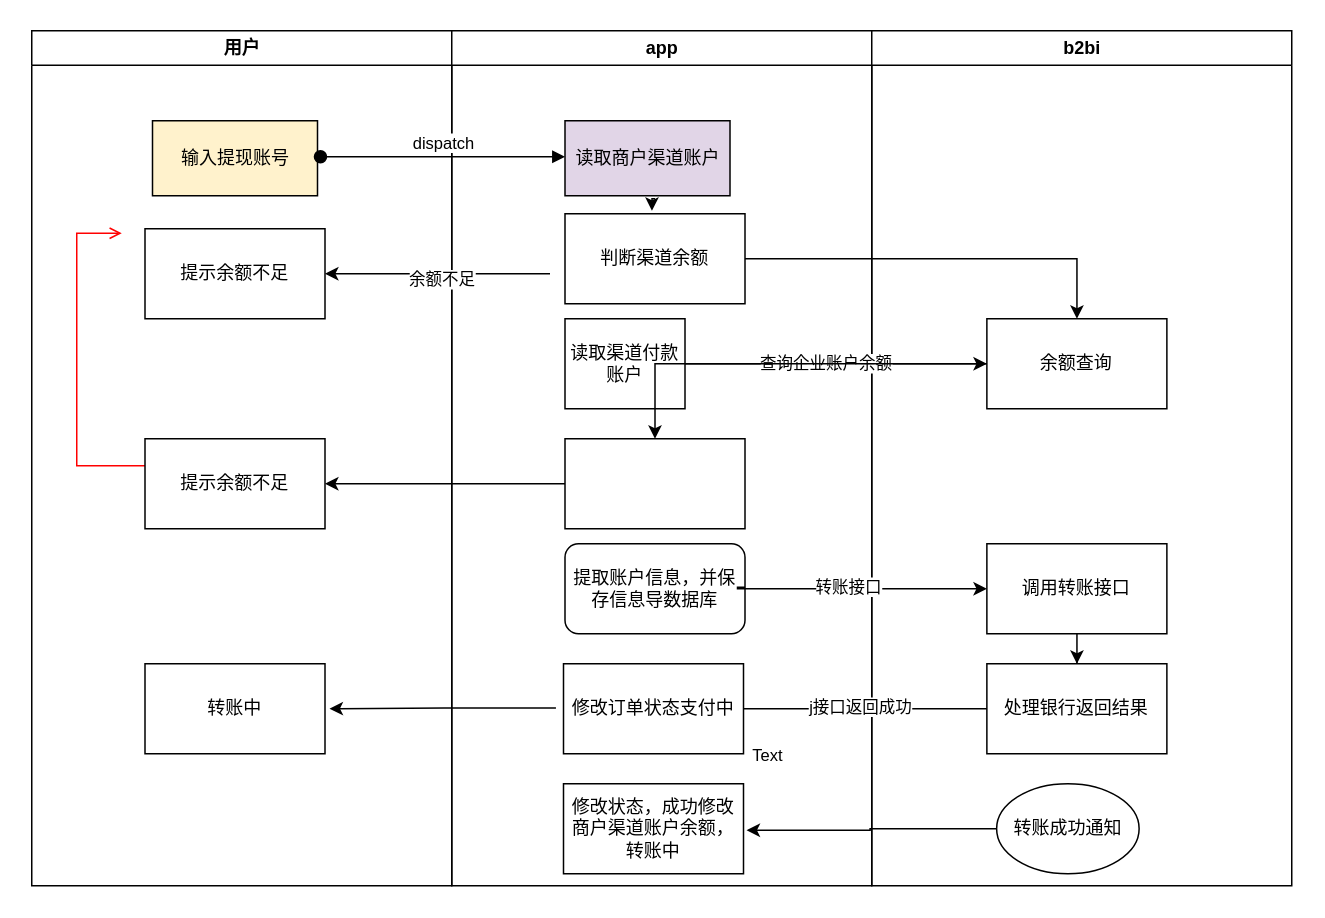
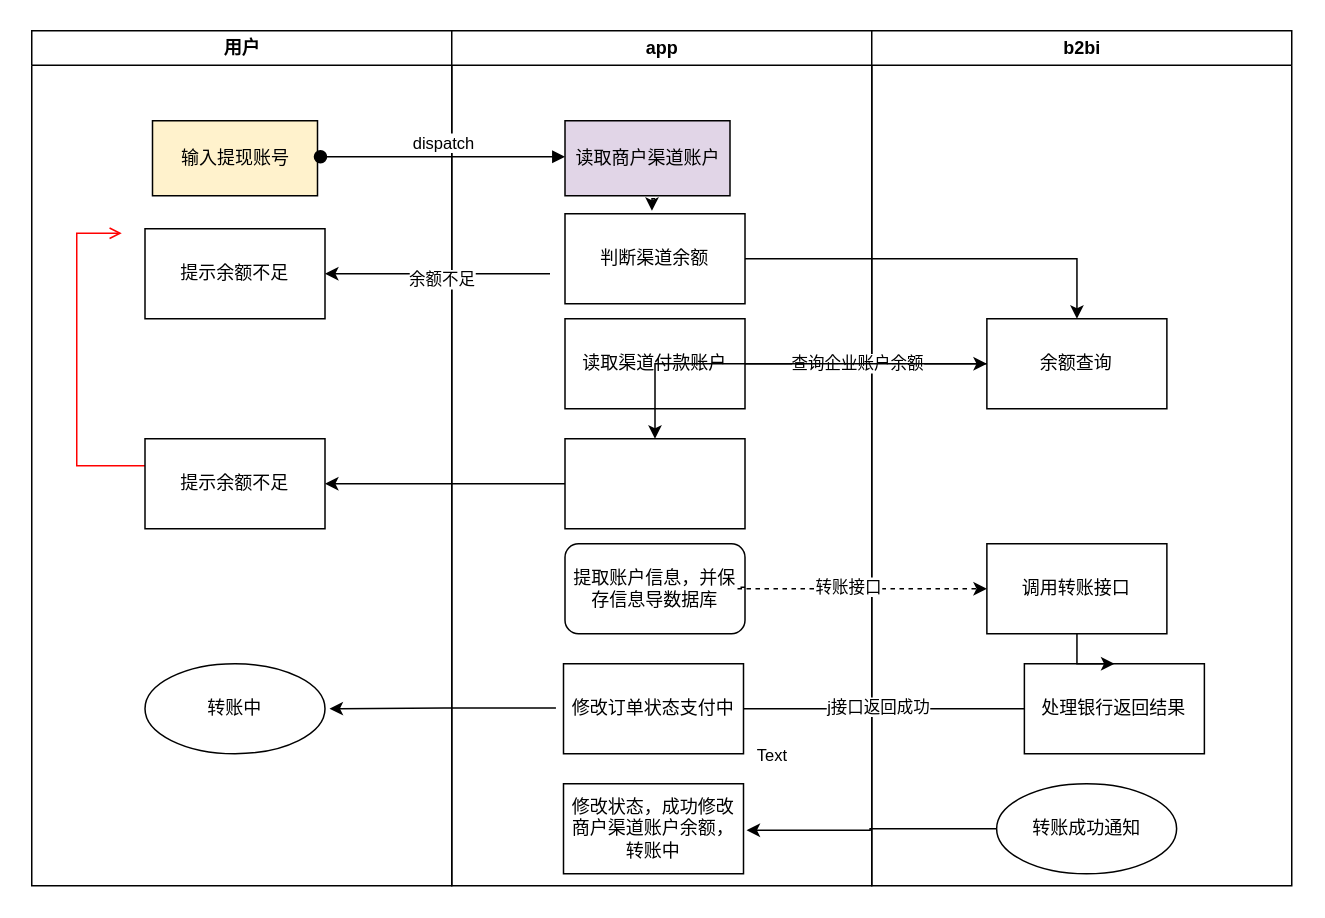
- <mxCell id="12" value="读取渠道付款账户" style="whiteSpace=wrap;html=1;fillColor=rgb(255, 255, 255);strokeColor=rgb(0, 0, 0);fontColor=rgb(0, 0, 0);" vertex="1" parent="8"><mxGeometry x="75.5" y="192" width="80" height="60" as="geometry" /></mxCell>
+ <mxCell id="12" value="读取渠道付款账户" style="whiteSpace=wrap;html=1;fillColor=rgb(255, 255, 255);strokeColor=rgb(0, 0, 0);fontColor=rgb(0, 0, 0);" vertex="1" parent="8"><mxGeometry x="75.5" y="192" width="120" height="60" as="geometry" /></mxCell>
- <mxCell id="26" value="" style="edgeStyle=orthogonalEdgeStyle;rounded=0;orthogonalLoop=1;jettySize=auto;html=1;exitX=1;exitY=0.483;exitDx=0;exitDy=0;exitPerimeter=0;" edge="1" parent="1" source="14" target="19"><mxGeometry relative="1" as="geometry"><mxPoint x="431" y="322" as="sourcePoint" /><mxPoint x="656" y="352" as="targetPoint" /><Array as="points"><mxPoint x="491" y="391" /><mxPoint x="491" y="392" /></Array></mxGeometry></mxCell>
+ <mxCell id="26" value="" style="edgeStyle=orthogonalEdgeStyle;rounded=0;orthogonalLoop=1;jettySize=auto;html=1;exitX=1;exitY=0.483;exitDx=0;exitDy=0;exitPerimeter=0;dashed=1;" edge="1" parent="1" source="14" target="19"><mxGeometry relative="1" as="geometry"><mxPoint x="431" y="322" as="sourcePoint" /><mxPoint x="656" y="352" as="targetPoint" /><Array as="points"><mxPoint x="491" y="391" /><mxPoint x="491" y="392" /></Array></mxGeometry></mxCell>
- <mxCell id="6" value="转账中" style="whiteSpace=wrap;html=1;fillColor=rgb(255, 255, 255);strokeColor=rgb(0, 0, 0);fontColor=rgb(0, 0, 0);" vertex="1" parent="2"><mxGeometry x="75.5" y="422" width="120" height="60" as="geometry" /></mxCell>
+ <mxCell id="6" value="转账中" style="ellipse;whiteSpace=wrap;html=1;fillColor=rgb(255, 255, 255);strokeColor=rgb(0, 0, 0);fontColor=rgb(0, 0, 0);" vertex="1" parent="2"><mxGeometry x="75.5" y="422" width="120" height="60" as="geometry" /></mxCell>
- <mxCell id="20" value="处理银行返回结果" style="whiteSpace=wrap;html=1;fillColor=rgb(255, 255, 255);strokeColor=rgb(0, 0, 0);fontColor=rgb(0, 0, 0);" vertex="1" parent="18"><mxGeometry x="76.75" y="422" width="120" height="60" as="geometry" /></mxCell>
+ <mxCell id="20" value="处理银行返回结果" style="whiteSpace=wrap;html=1;fillColor=rgb(255, 255, 255);strokeColor=rgb(0, 0, 0);fontColor=rgb(0, 0, 0);" vertex="1" parent="18"><mxGeometry x="101.75" y="422" width="120" height="60" as="geometry" /></mxCell>
- <mxCell id="33" value="转账成功通知" style="ellipse;whiteSpace=wrap;html=1;" vertex="1" parent="1"><mxGeometry x="663.75" y="522" width="95" height="60" as="geometry" /></mxCell>
+ <mxCell id="33" value="转账成功通知" style="ellipse;whiteSpace=wrap;html=1;" vertex="1" parent="1"><mxGeometry x="663.75" y="522" width="120" height="60" as="geometry" /></mxCell>
